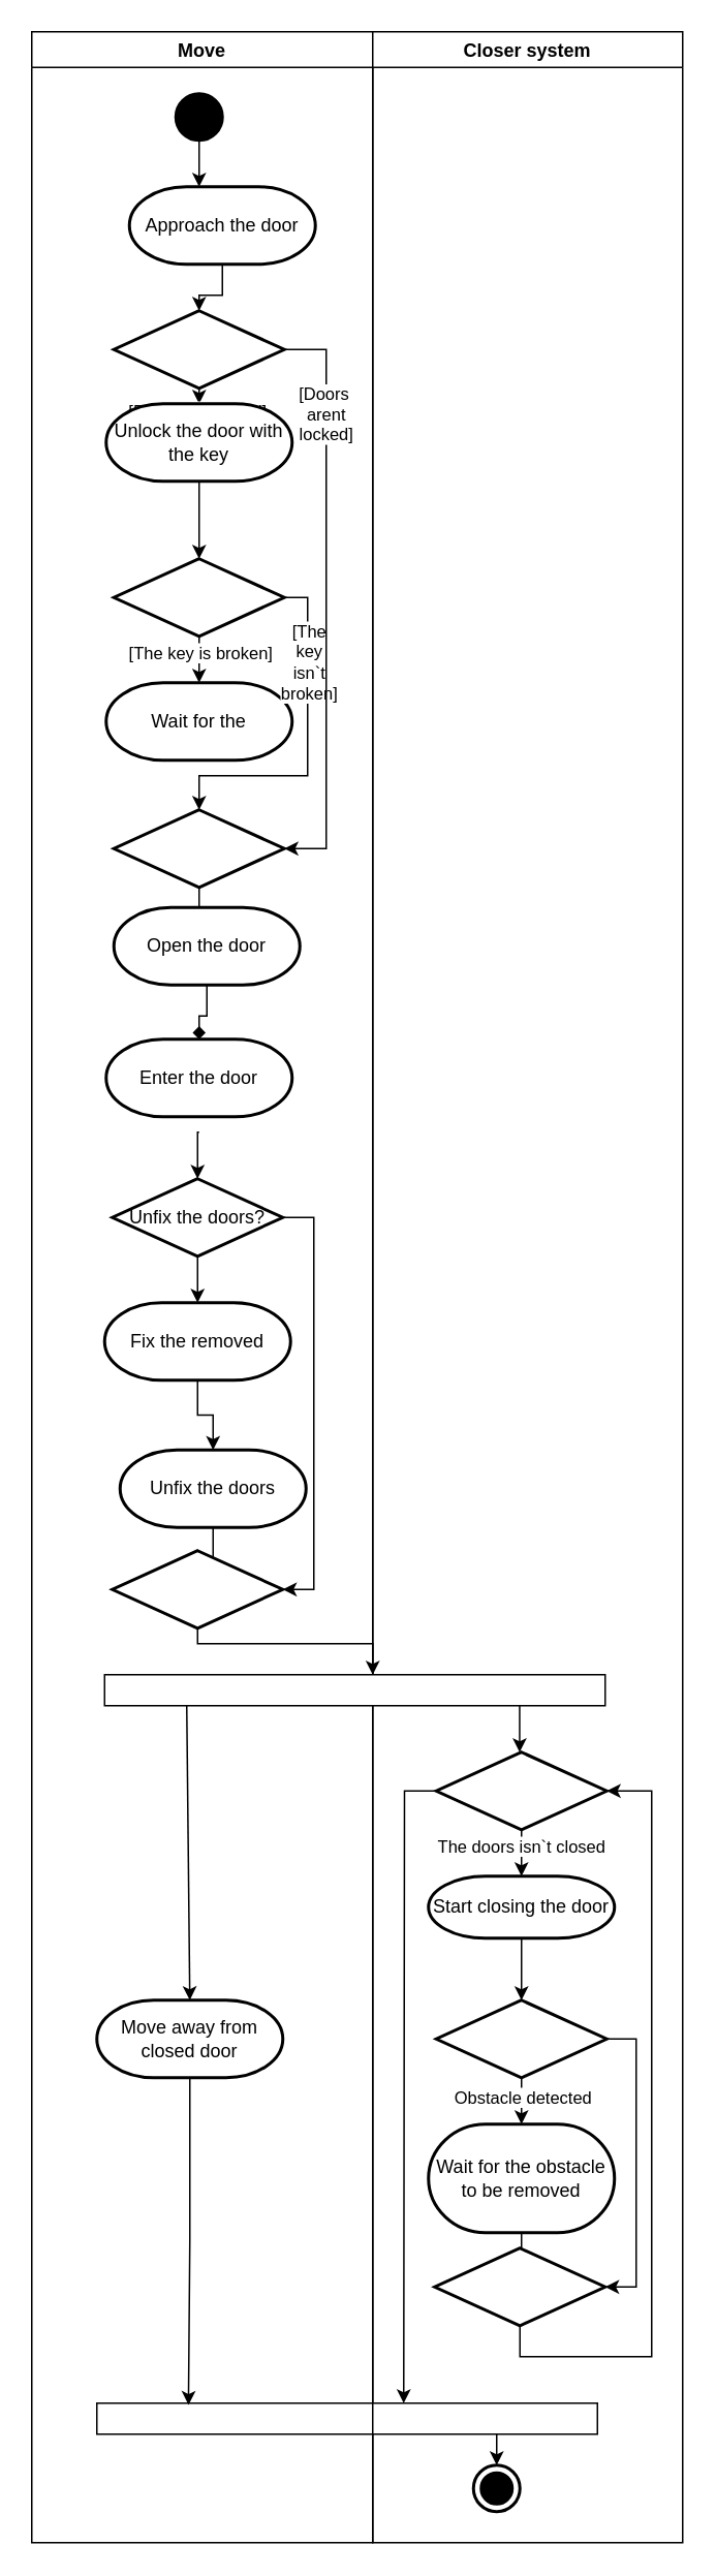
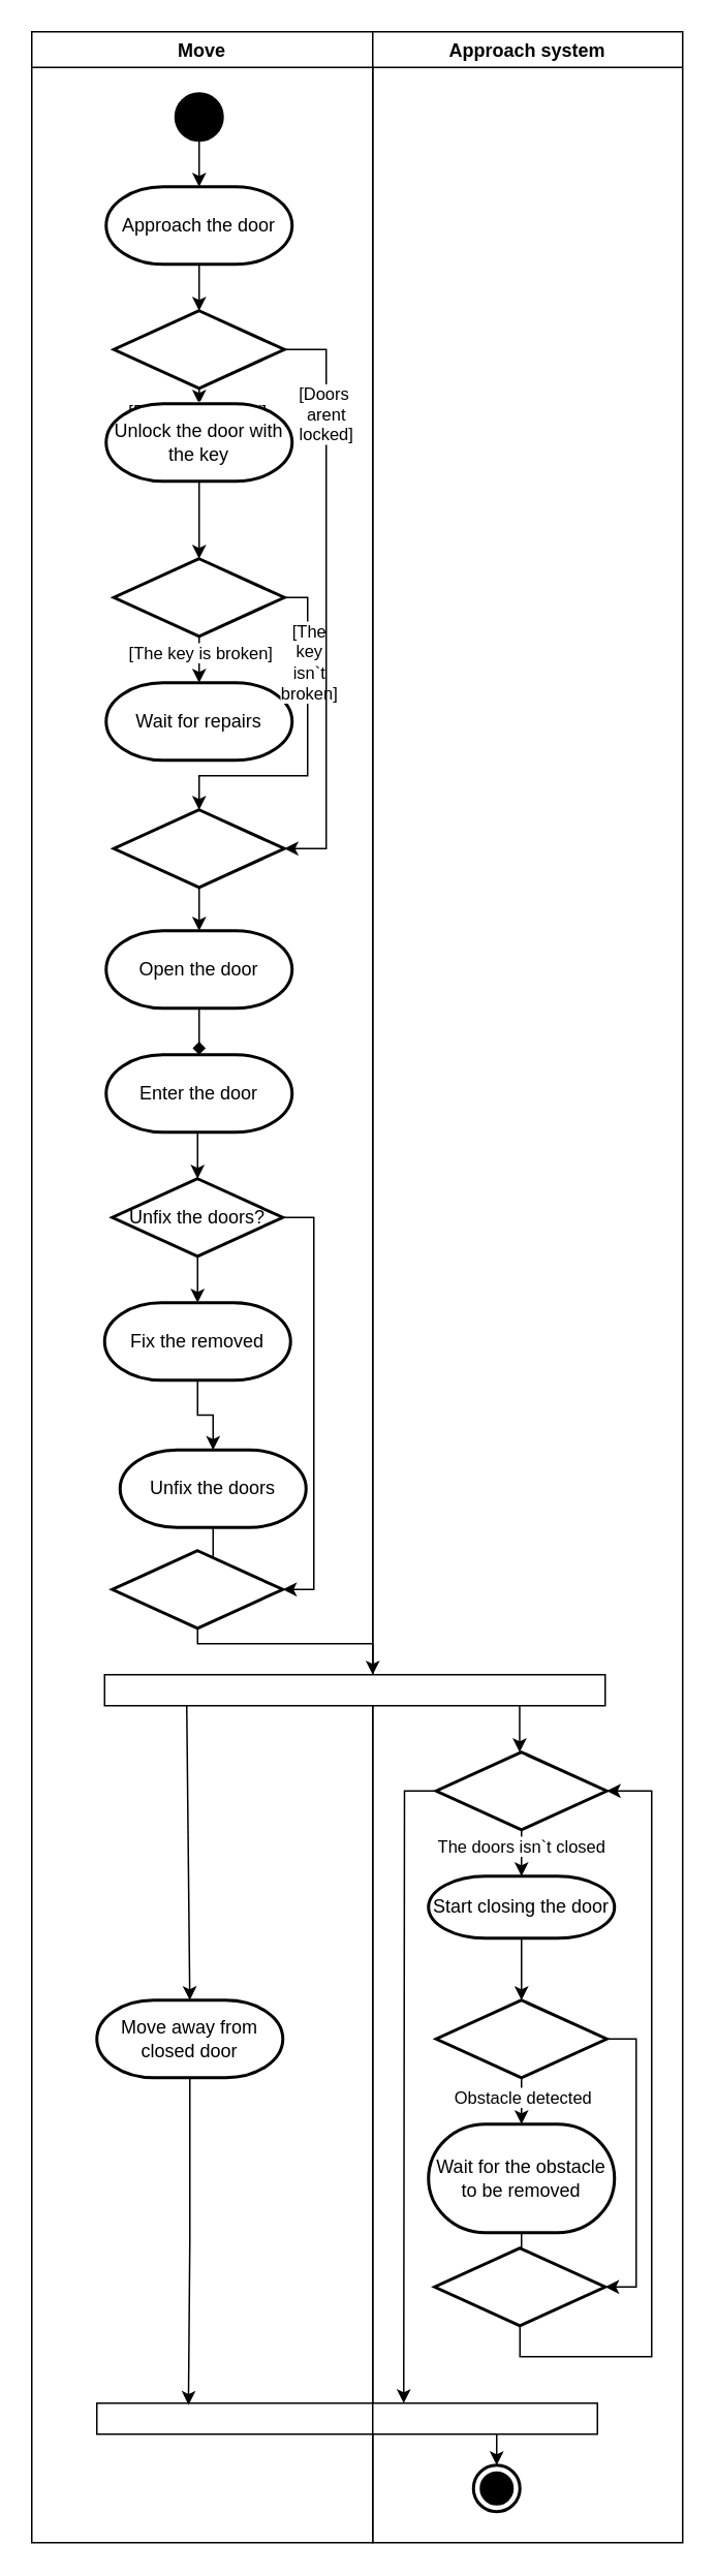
- <mxCell id="37" value="Closer system" style="swimlane;" parent="1" vertex="1"><mxGeometry x="240" y="20" width="200" height="1620" as="geometry" /></mxCell>
+ <mxCell id="37" value="Approach system" style="swimlane;" parent="1" vertex="1"><mxGeometry x="240" y="20" width="200" height="1620" as="geometry" /></mxCell>
- <mxCell id="6" value="Approach the door" style="strokeWidth=2;html=1;shape=mxgraph.flowchart.terminator;whiteSpace=wrap;" parent="2" vertex="1"><mxGeometry x="63" y="100" width="120" height="50" as="geometry" /></mxCell>
+ <mxCell id="6" value="Approach the door" style="strokeWidth=2;html=1;shape=mxgraph.flowchart.terminator;whiteSpace=wrap;" parent="2" vertex="1"><mxGeometry x="48" y="100" width="120" height="50" as="geometry" /></mxCell>
- <mxCell id="15" value="Wait for the" style="strokeWidth=2;html=1;shape=mxgraph.flowchart.terminator;whiteSpace=wrap;" parent="2" vertex="1"><mxGeometry x="48" y="420" width="120" height="50" as="geometry" /></mxCell>
+ <mxCell id="15" value="Wait for repairs" style="strokeWidth=2;html=1;shape=mxgraph.flowchart.terminator;whiteSpace=wrap;" parent="2" vertex="1"><mxGeometry x="48" y="420" width="120" height="50" as="geometry" /></mxCell>
- <mxCell id="23" value="Open the door" style="strokeWidth=2;html=1;shape=mxgraph.flowchart.terminator;whiteSpace=wrap;" parent="2" vertex="1"><mxGeometry x="53" y="565" width="120" height="50" as="geometry" /></mxCell>
+ <mxCell id="23" value="Open the door" style="strokeWidth=2;html=1;shape=mxgraph.flowchart.terminator;whiteSpace=wrap;" parent="2" vertex="1"><mxGeometry x="48" y="580" width="120" height="50" as="geometry" /></mxCell>
- <mxCell id="25" value="Enter the door" style="strokeWidth=2;html=1;shape=mxgraph.flowchart.terminator;whiteSpace=wrap;" parent="2" vertex="1"><mxGeometry x="48" y="650" width="120" height="50" as="geometry" /></mxCell>
+ <mxCell id="25" value="Enter the door" style="strokeWidth=2;html=1;shape=mxgraph.flowchart.terminator;whiteSpace=wrap;" parent="2" vertex="1"><mxGeometry x="48" y="660" width="120" height="50" as="geometry" /></mxCell>
